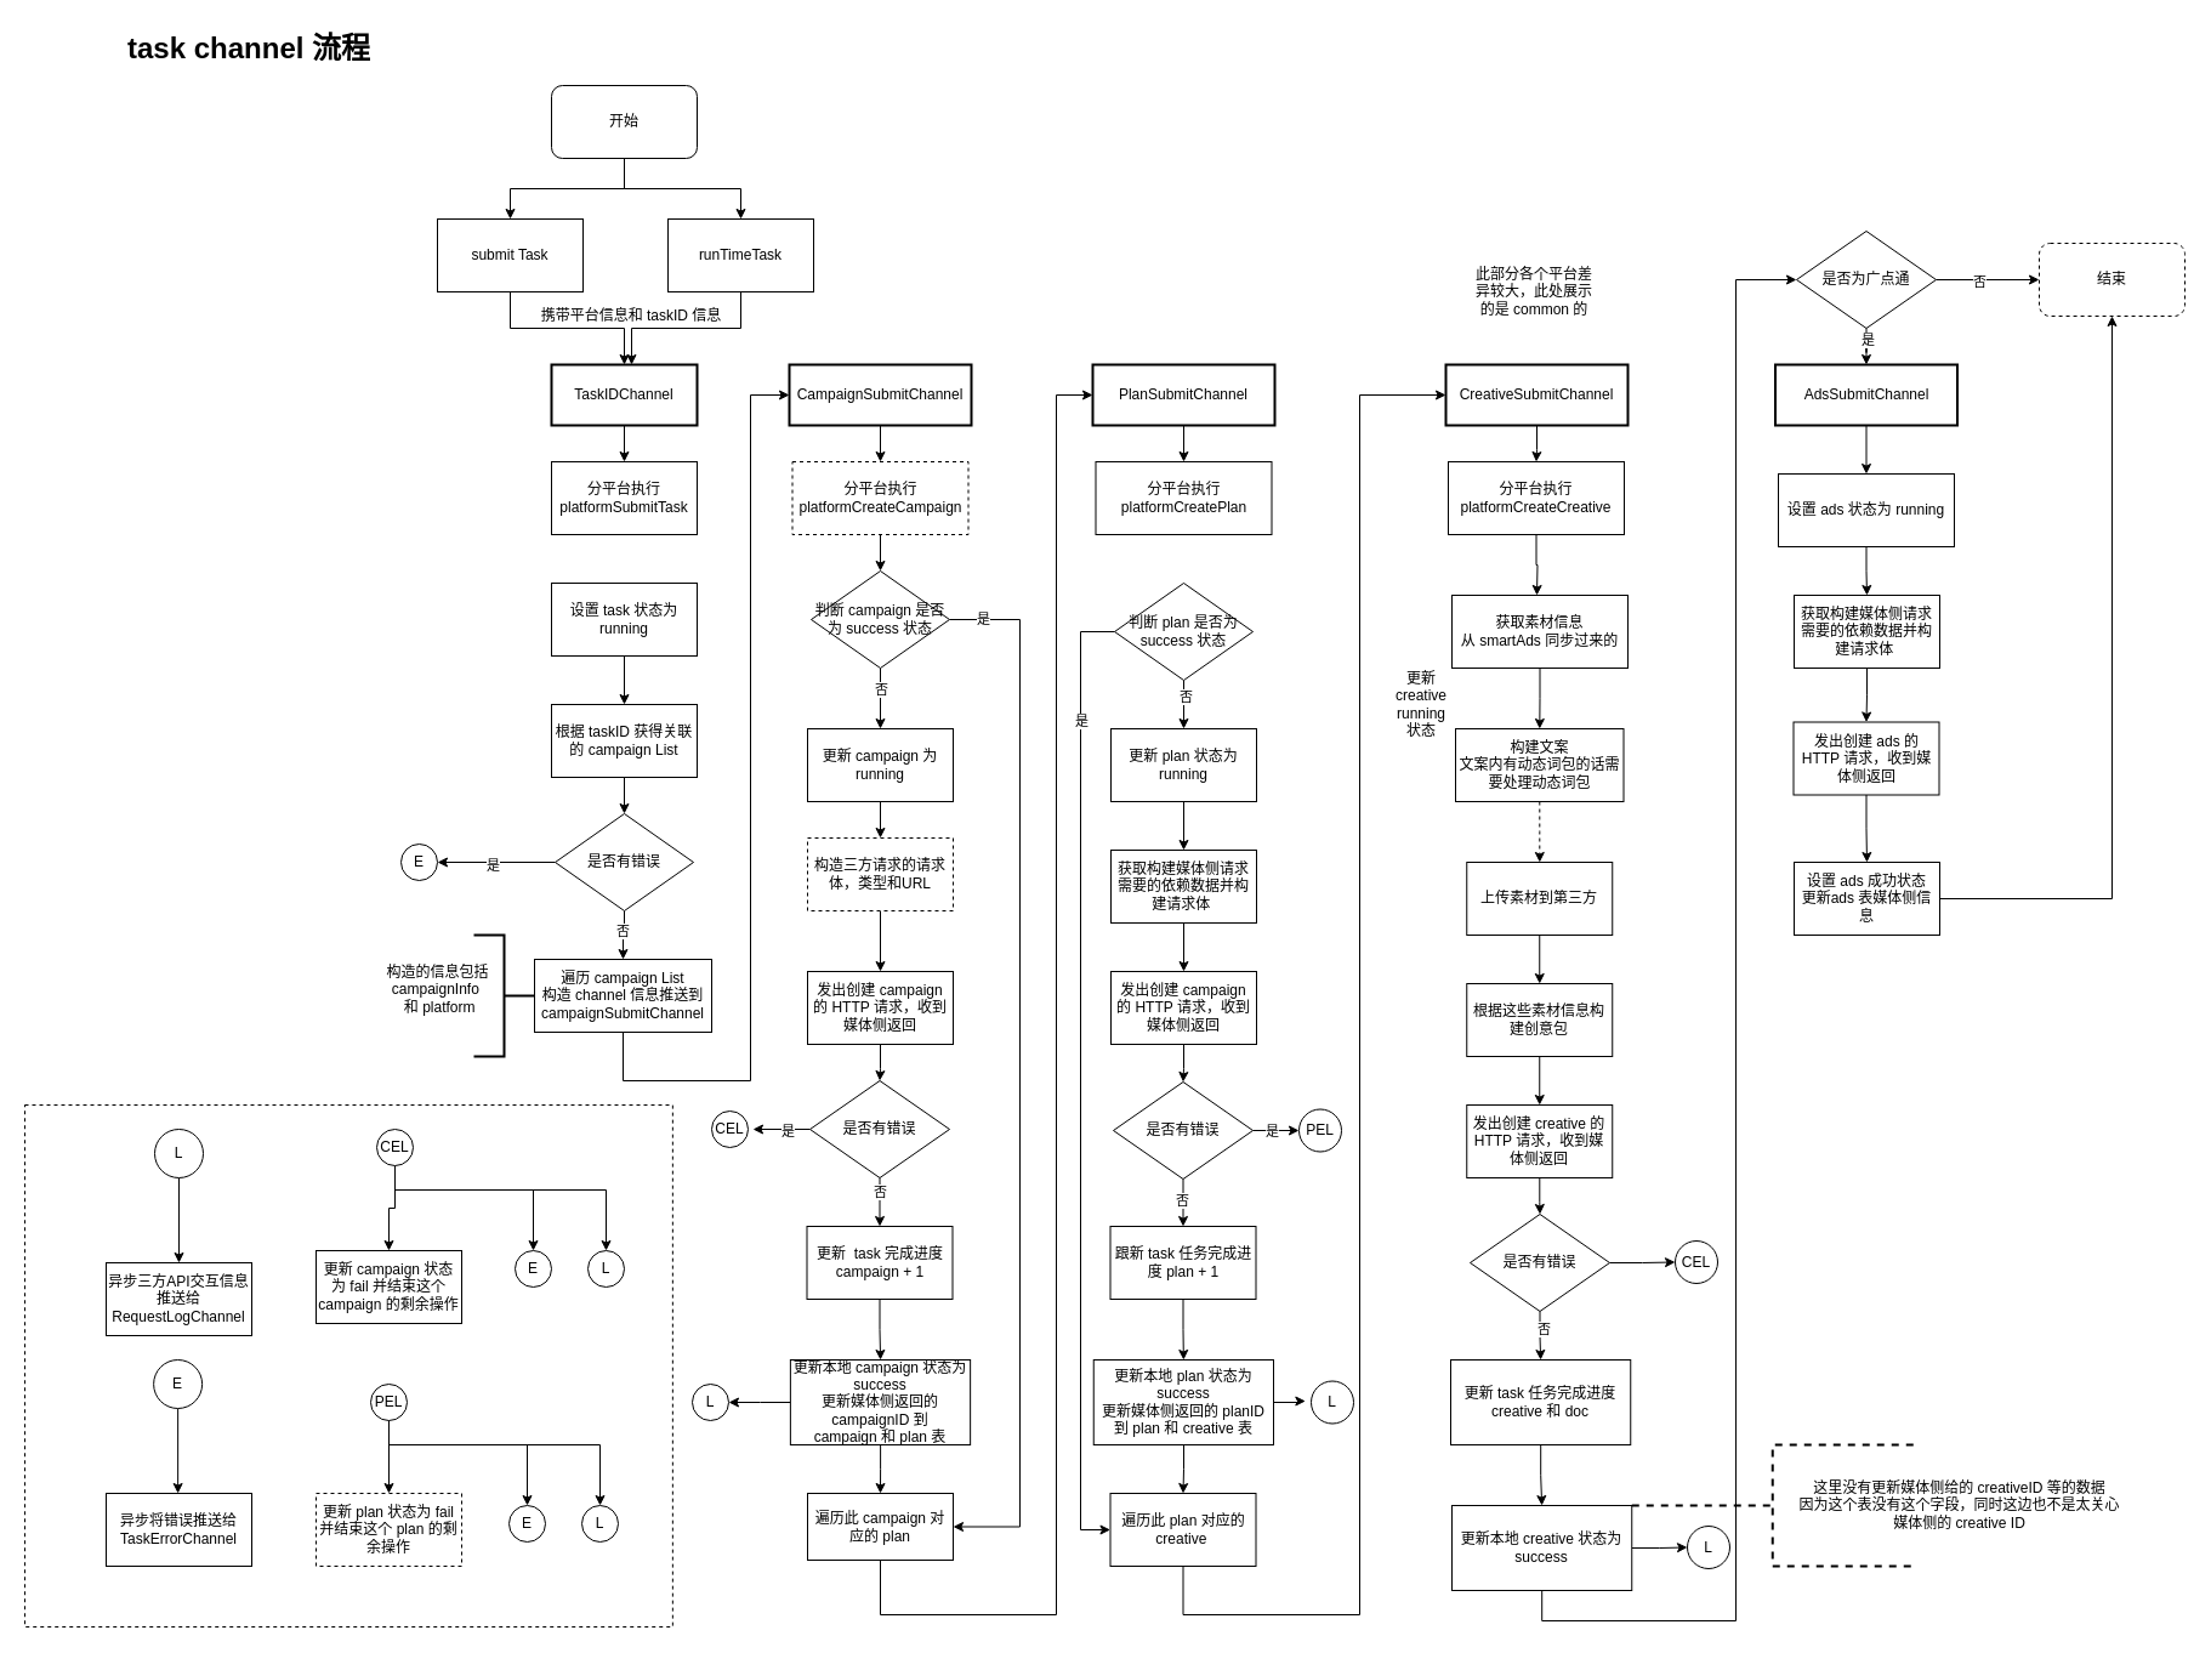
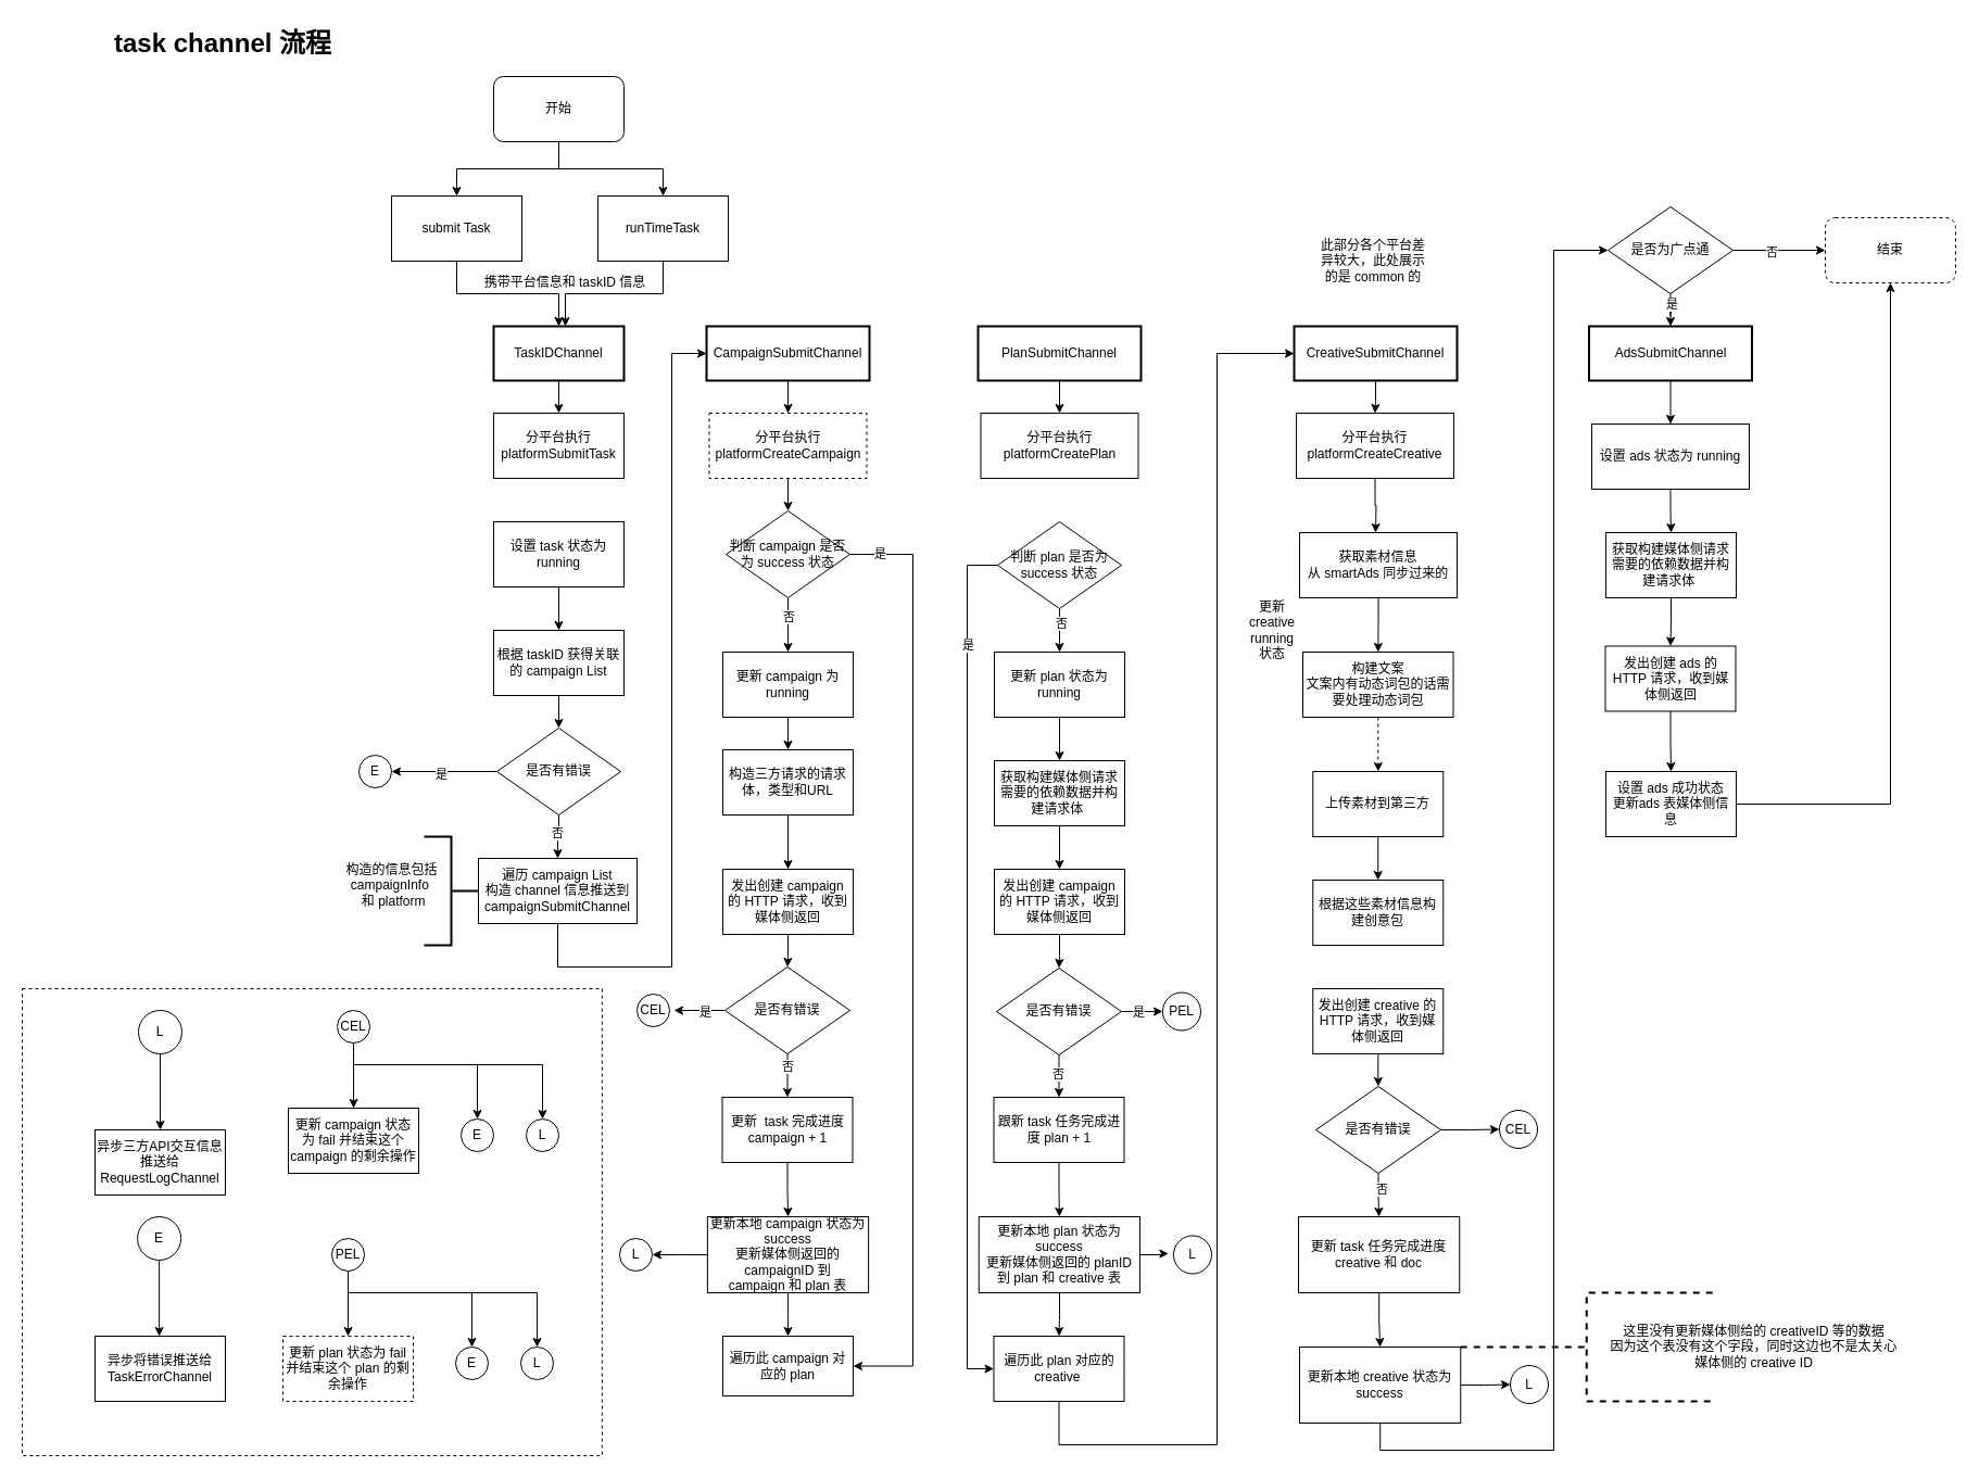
- <mxCell id="40" value="构造三方请求的请求体，类型和URL" style="whiteSpace=wrap;html=1;dashed=1;" vertex="1" parent="1"><mxGeometry x="665" y="690" width="120" height="60" as="geometry" /></mxCell>
+ <mxCell id="40" value="构造三方请求的请求体，类型和URL" style="whiteSpace=wrap;html=1;" vertex="1" parent="1"><mxGeometry x="665" y="690" width="120" height="60" as="geometry" /></mxCell>
- <mxCell id="117" style="edgeStyle=orthogonalEdgeStyle;rounded=0;orthogonalLoop=1;jettySize=auto;html=1;" edge="1" parent="1" source="118" target="120"><mxGeometry relative="1" as="geometry" /></mxCell>
- <mxCell id="53" style="edgeStyle=orthogonalEdgeStyle;rounded=0;orthogonalLoop=1;jettySize=auto;html=1;entryX=0;entryY=0.5;entryDx=0;entryDy=0;" edge="1" parent="1" source="54" target="56"><mxGeometry relative="1" as="geometry"><Array as="points"><mxPoint x="725" y="1330" /><mxPoint x="870" y="1330" /><mxPoint x="870" y="325" /></Array></mxGeometry></mxCell>
- <mxCell id="90" value="更新 campaign 状态为 fail 并结束这个 campaign 的剩余操作" style="rounded=0;whiteSpace=wrap;html=1;strokeWidth=1;" vertex="1" parent="1"><mxGeometry x="260" y="1030" width="120" height="60" as="geometry" /></mxCell>
+ <mxCell id="90" value="更新 campaign 状态为 fail 并结束这个 campaign 的剩余操作" style="rounded=0;whiteSpace=wrap;html=1;strokeWidth=1;" vertex="1" parent="1"><mxGeometry x="265" y="1020" width="120" height="60" as="geometry" /></mxCell>
